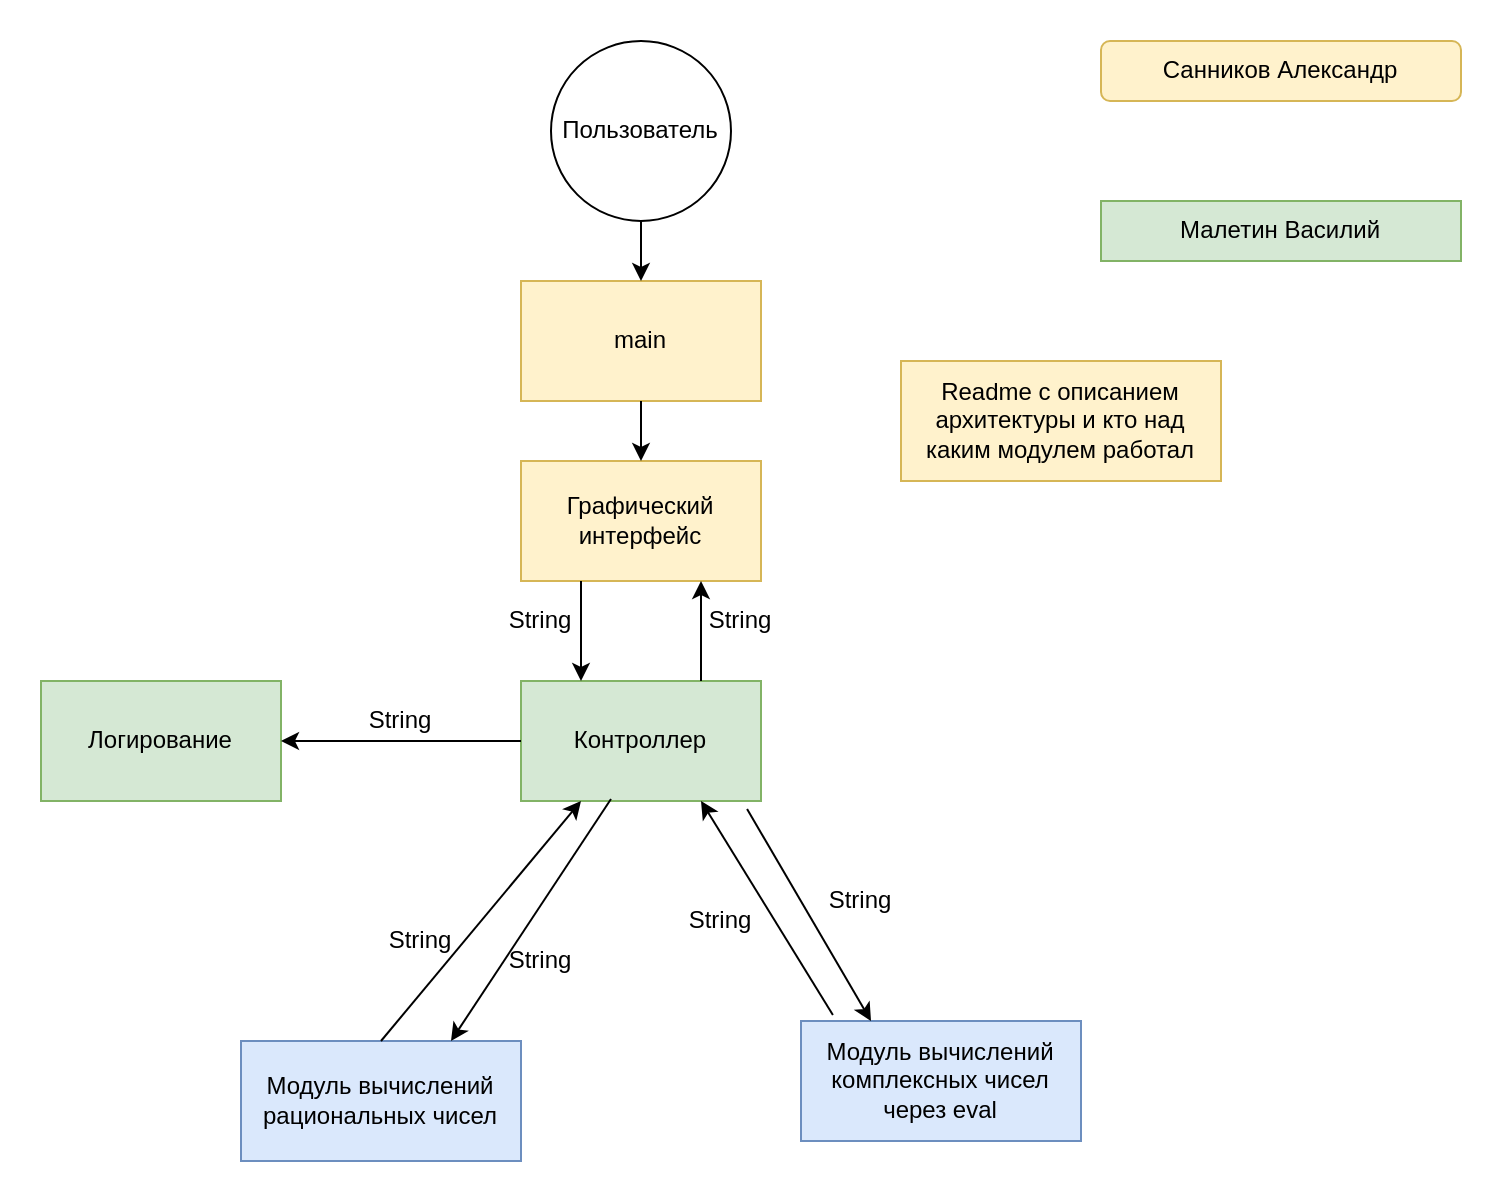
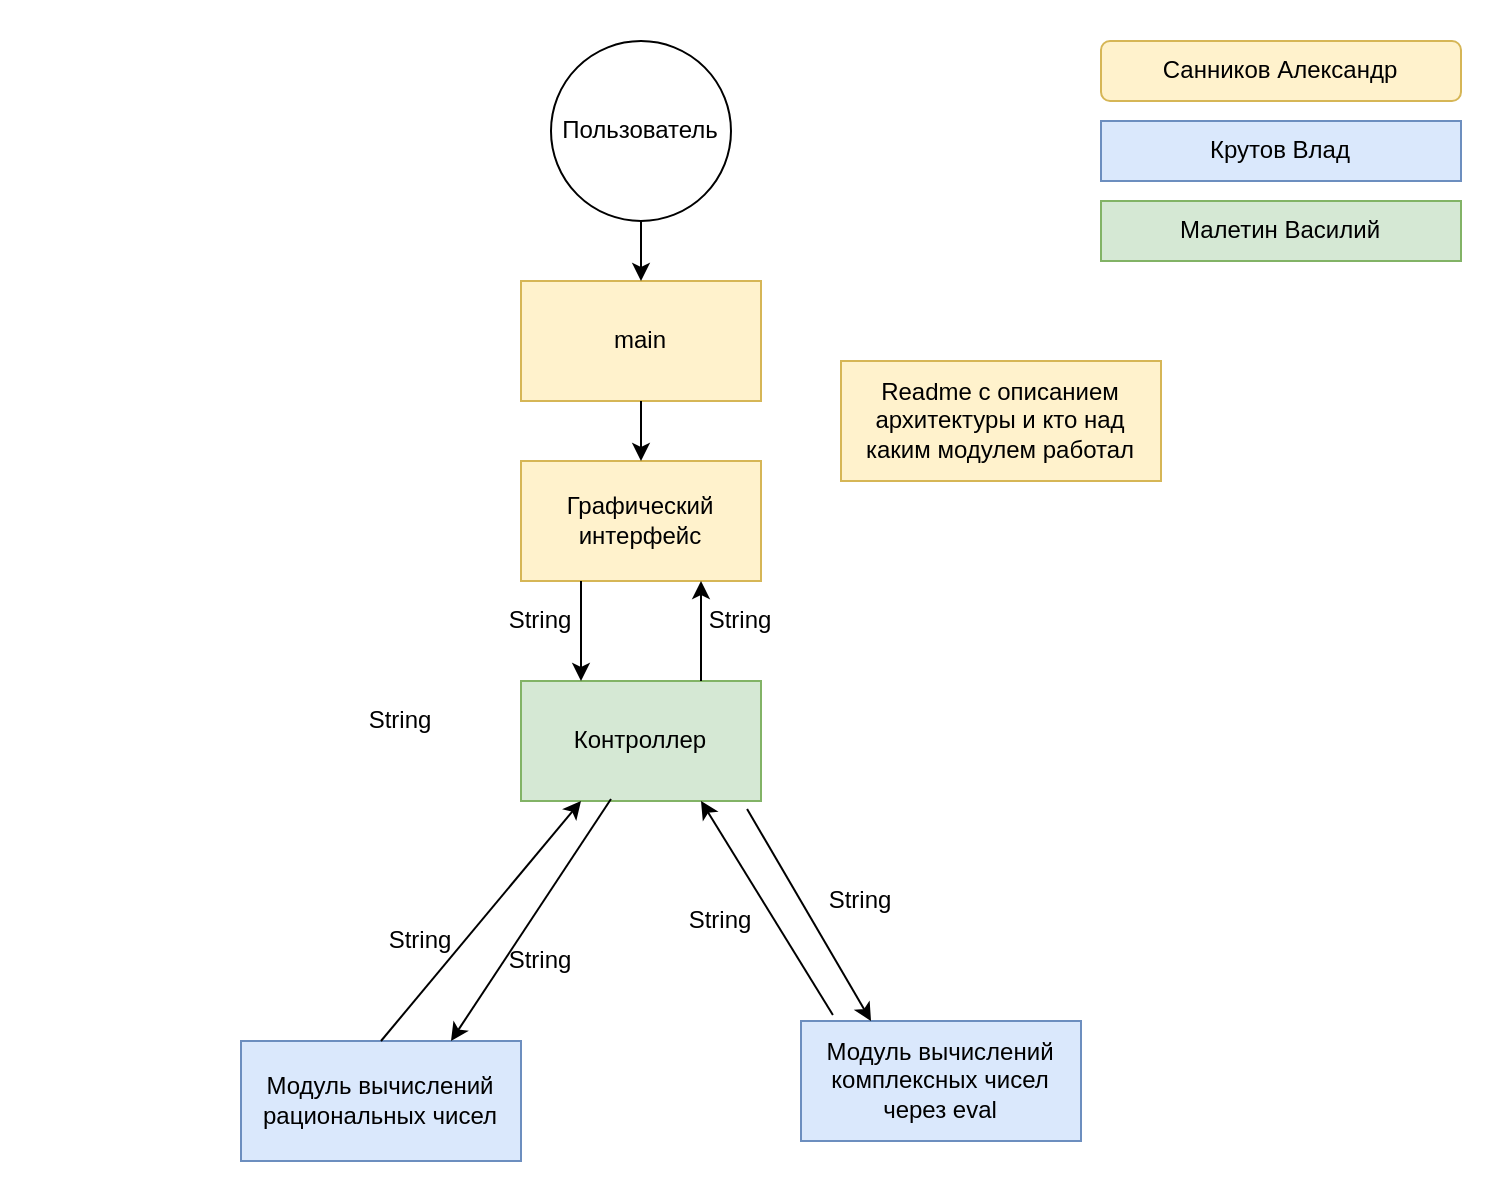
+ <mxCell id="14" value="Крутов Влад" style="rounded=0;whiteSpace=wrap;html=1;fillColor=#dae8fc;strokeColor=#6c8ebf;" vertex="1" parent="1"><mxGeometry x="550" y="60" width="180" height="30" as="geometry" /></mxCell>
- <mxCell id="12" value="Readme с описанием архитектуры и кто над каким модулем работал" style="rounded=0;whiteSpace=wrap;html=1;fillColor=#fff2cc;strokeColor=#d6b656;" vertex="1" parent="1"><mxGeometry x="450" y="180" width="160" height="60" as="geometry" /></mxCell>
+ <mxCell id="12" value="Readme с описанием архитектуры и кто над каким модулем работал" style="rounded=0;whiteSpace=wrap;html=1;fillColor=#fff2cc;strokeColor=#d6b656;" vertex="1" parent="1"><mxGeometry x="420" y="180" width="160" height="60" as="geometry" /></mxCell>
- <mxCell id="10" value="Логирование" style="rounded=0;whiteSpace=wrap;html=1;fillColor=#d5e8d4;strokeColor=#82b366;" vertex="1" parent="1"><mxGeometry x="20" y="340" width="120" height="60" as="geometry" /></mxCell>
- <mxCell id="11" value="" style="endArrow=classic;html=1;rounded=0;exitX=0;exitY=0.5;exitDx=0;exitDy=0;entryX=1;entryY=0.5;entryDx=0;entryDy=0;" edge="1" parent="1" source="7" target="10"><mxGeometry width="50" height="50" relative="1" as="geometry"><mxPoint x="390" y="380" as="sourcePoint" /><mxPoint x="470" y="440" as="targetPoint" /></mxGeometry></mxCell>
